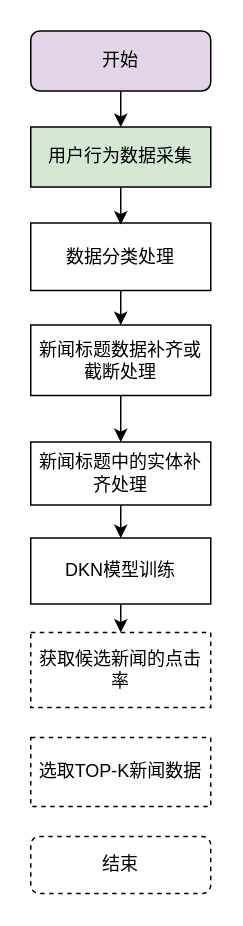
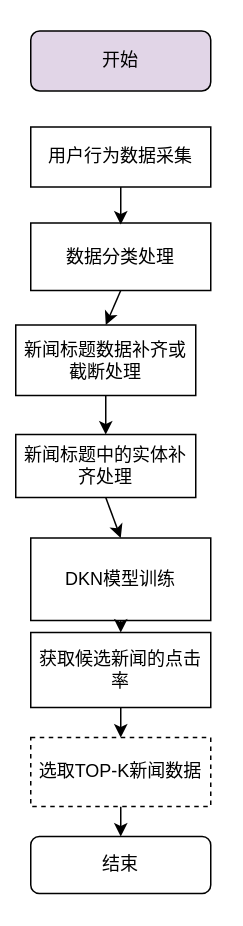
- <mxCell id="12" value="" style="endArrow=classic;html=1;rounded=0;entryX=0.5;entryY=0;entryDx=0;entryDy=0;exitX=0.5;exitY=1;exitDx=0;exitDy=0;" edge="1" parent="1" source="2" target="3"><mxGeometry width="50" height="50" relative="1" as="geometry"><mxPoint x="-49" y="283" as="sourcePoint" /><mxPoint x="1" y="233" as="targetPoint" /></mxGeometry></mxCell>
- <mxCell id="3" value="用户行为数据采集" style="rounded=0;whiteSpace=wrap;html=1;fillColor=#d5e8d4;" vertex="1" parent="1"><mxGeometry x="20" y="84" width="120" height="40" as="geometry" /></mxCell>
+ <mxCell id="3" value="用户行为数据采集" style="rounded=0;whiteSpace=wrap;html=1;" vertex="1" parent="1"><mxGeometry x="20" y="84" width="120" height="40" as="geometry" /></mxCell>
- <mxCell id="5" value="新闻标题数据补齐或截断处理" style="rounded=0;whiteSpace=wrap;html=1;" vertex="1" parent="1"><mxGeometry x="20" y="216" width="120" height="47" as="geometry" /></mxCell>
+ <mxCell id="5" value="新闻标题数据补齐或截断处理" style="rounded=0;whiteSpace=wrap;html=1;" vertex="1" parent="1"><mxGeometry x="10" y="216" width="120" height="47" as="geometry" /></mxCell>
- <mxCell id="6" value="新闻标题中的实体补齐处理" style="rounded=0;whiteSpace=wrap;html=1;" vertex="1" parent="1"><mxGeometry x="20" y="294" width="120" height="42" as="geometry" /></mxCell>
+ <mxCell id="6" value="新闻标题中的实体补齐处理" style="rounded=0;whiteSpace=wrap;html=1;" vertex="1" parent="1"><mxGeometry x="10" y="289" width="120" height="42" as="geometry" /></mxCell>
- <mxCell id="7" value="DKN模型训练" style="rounded=0;whiteSpace=wrap;html=1;" vertex="1" parent="1"><mxGeometry x="20" y="358" width="120" height="44" as="geometry" /></mxCell>
+ <mxCell id="7" value="DKN模型训练" style="rounded=0;whiteSpace=wrap;html=1;" vertex="1" parent="1"><mxGeometry x="20" y="358" width="120" height="55" as="geometry" /></mxCell>
- <mxCell id="8" value="获取候选新闻的点击率" style="rounded=0;whiteSpace=wrap;html=1;dashed=1;" vertex="1" parent="1"><mxGeometry x="20" y="421" width="120" height="50" as="geometry" /></mxCell>
+ <mxCell id="8" value="获取候选新闻的点击率" style="rounded=0;whiteSpace=wrap;html=1;" vertex="1" parent="1"><mxGeometry x="20" y="421" width="120" height="50" as="geometry" /></mxCell>
+ <mxCell id="18" value="" style="endArrow=classic;html=1;rounded=0;entryX=0.5;entryY=0;entryDx=0;entryDy=0;exitX=0.5;exitY=1;exitDx=0;exitDy=0;" edge="1" parent="1" source="8" target="10"><mxGeometry width="50" height="50" relative="1" as="geometry"><mxPoint x="-49" y="483" as="sourcePoint" /><mxPoint x="1" y="433" as="targetPoint" /></mxGeometry></mxCell>
+ <mxCell id="9" style="edgeStyle=orthogonalEdgeStyle;rounded=0;orthogonalLoop=1;jettySize=auto;html=1;exitX=0.5;exitY=1;exitDx=0;exitDy=0;entryX=0.5;entryY=0;entryDx=0;entryDy=0;" edge="1" parent="1" source="10" target="11"><mxGeometry relative="1" as="geometry" /></mxCell>
- <mxCell id="11" value="结束" style="rounded=1;whiteSpace=wrap;html=1;dashed=1;" vertex="1" parent="1"><mxGeometry x="20" y="557" width="120" height="38" as="geometry" /></mxCell>
+ <mxCell id="11" value="结束" style="rounded=1;whiteSpace=wrap;html=1;" vertex="1" parent="1"><mxGeometry x="20" y="557" width="120" height="38" as="geometry" /></mxCell>
